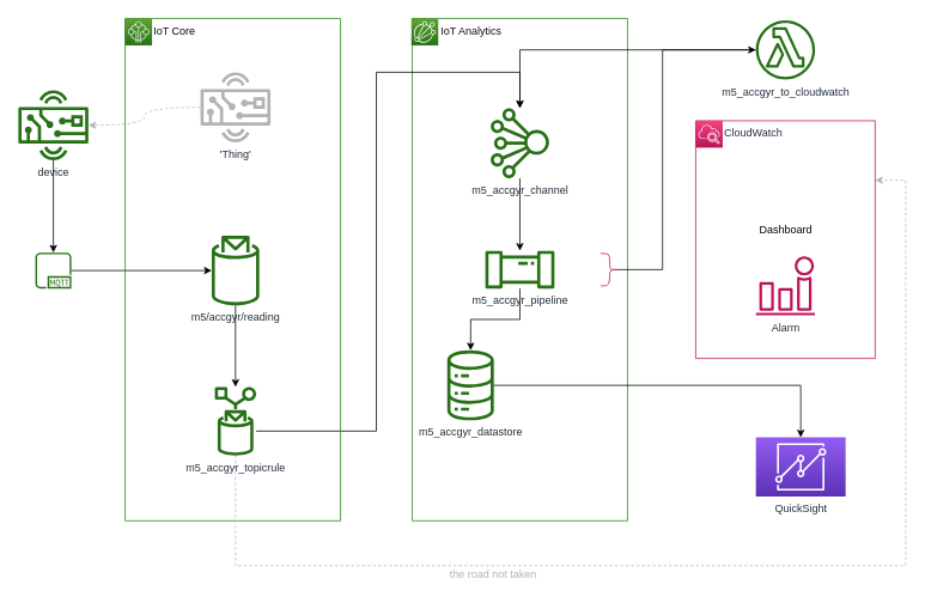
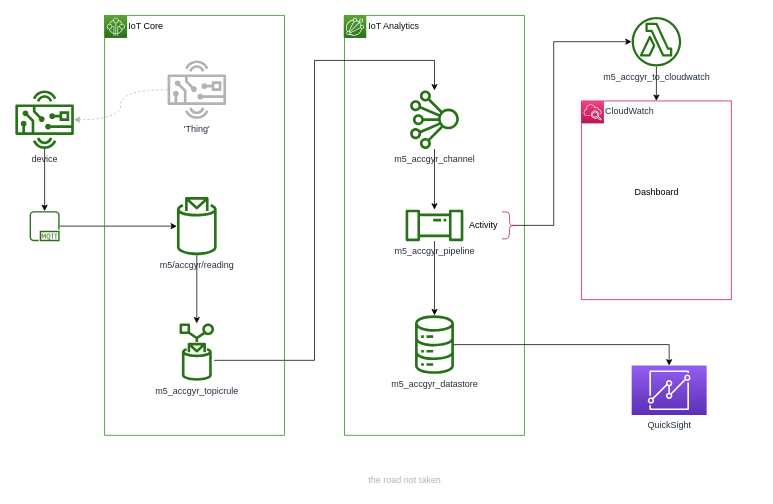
- <mxCell id="6" style="edgeStyle=orthogonalEdgeStyle;rounded=0;orthogonalLoop=1;jettySize=auto;html=1;" parent="1" source="7" target="9" edge="1"><mxGeometry relative="1" as="geometry" /></mxCell>
+ <mxCell id="6" style="edgeStyle=orthogonalEdgeStyle;rounded=0;orthogonalLoop=1;jettySize=auto;html=1;entryX=0.5;entryY=0;entryDx=0;entryDy=0;" parent="1" source="7" target="25" edge="1"><mxGeometry relative="1" as="geometry" /></mxCell>
- <mxCell id="5" value="device" style="outlineConnect=0;fontColor=#232F3E;gradientColor=none;fillColor=#277116;strokeColor=none;dashed=0;verticalLabelPosition=bottom;verticalAlign=top;align=center;html=1;fontSize=12;fontStyle=0;aspect=fixed;pointerEvents=1;shape=mxgraph.aws4.hardware_board;" parent="1" vertex="1"><mxGeometry x="20" y="100" width="78" height="78" as="geometry" /></mxCell>
+ <mxCell id="5" value="device" style="outlineConnect=0;fontColor=#232F3E;gradientColor=none;fillColor=#277116;strokeColor=none;dashed=0;verticalLabelPosition=bottom;verticalAlign=top;align=center;html=1;fontSize=12;fontStyle=0;aspect=fixed;pointerEvents=1;shape=mxgraph.aws4.hardware_board;" parent="1" vertex="1"><mxGeometry x="20" y="120" width="78" height="78" as="geometry" /></mxCell>
+ <mxCell id="30" value="Activity" style="text;html=1;align=center;verticalAlign=middle;resizable=0;points=[];autosize=1;" parent="29" vertex="1"><mxGeometry y="8" width="50" height="20" as="geometry" /></mxCell>
- <mxCell id="27" value="Alarm" style="outlineConnect=0;fontColor=#232F3E;gradientColor=none;fillColor=#BC1356;strokeColor=none;dashed=0;verticalLabelPosition=bottom;verticalAlign=top;align=center;html=1;fontSize=12;fontStyle=0;aspect=fixed;pointerEvents=1;shape=mxgraph.aws4.alarm;" parent="1" vertex="1"><mxGeometry x="842" y="285" width="66" height="66" as="geometry" /></mxCell>
- <mxCell id="13" value="m5_accgyr_datastore" style="outlineConnect=0;fontColor=#232F3E;gradientColor=none;fillColor=#277116;strokeColor=none;dashed=0;verticalLabelPosition=bottom;verticalAlign=top;align=center;html=1;fontSize=12;fontStyle=0;aspect=fixed;pointerEvents=1;shape=mxgraph.aws4.iot_analytics_data_store;" parent="1" vertex="1"><mxGeometry x="497" y="390" width="54" height="78" as="geometry" /></mxCell>
+ <mxCell id="13" value="m5_accgyr_datastore" style="outlineConnect=0;fontColor=#232F3E;gradientColor=none;fillColor=#277116;strokeColor=none;dashed=0;verticalLabelPosition=bottom;verticalAlign=top;align=center;html=1;fontSize=12;fontStyle=0;aspect=fixed;pointerEvents=1;shape=mxgraph.aws4.iot_analytics_data_store;" parent="1" vertex="1"><mxGeometry x="552" y="420" width="54" height="78" as="geometry" /></mxCell>
- <mxCell id="19" style="edgeStyle=orthogonalEdgeStyle;rounded=0;orthogonalLoop=1;jettySize=auto;html=1;entryX=1;entryY=0.25;entryDx=0;entryDy=0;dashed=1;strokeColor=#B3B3B3;" parent="1" source="20" target="25" edge="1"><mxGeometry relative="1" as="geometry"><Array as="points"><mxPoint x="262" y="630" /><mxPoint x="1009" y="630" /><mxPoint x="1009" y="200" /></Array></mxGeometry></mxCell>
- <mxCell id="28" value="&lt;font color=&quot;#B3B3B3&quot;&gt;the road not taken&lt;/font&gt;" style="text;html=1;align=center;verticalAlign=middle;resizable=0;points=[];autosize=1;" parent="1" vertex="1"><mxGeometry x="494" y="630" width="110" height="20" as="geometry" /></mxCell>
+ <mxCell id="28" value="&lt;font color=&quot;#B3B3B3&quot;&gt;the road not taken&lt;/font&gt;" style="text;html=1;align=center;verticalAlign=middle;resizable=0;points=[];autosize=1;" parent="1" vertex="1"><mxGeometry x="484" y="630" width="110" height="20" as="geometry" /></mxCell>
